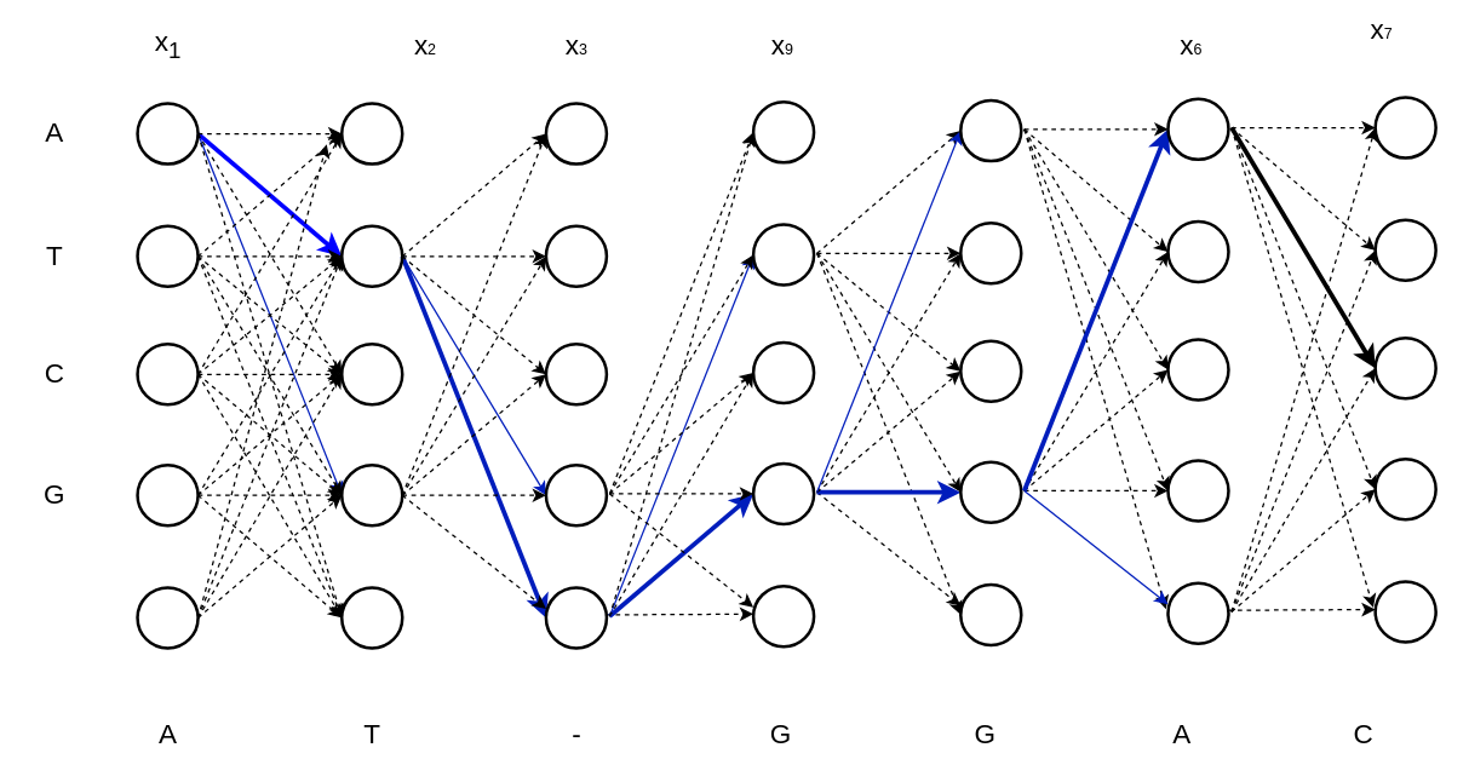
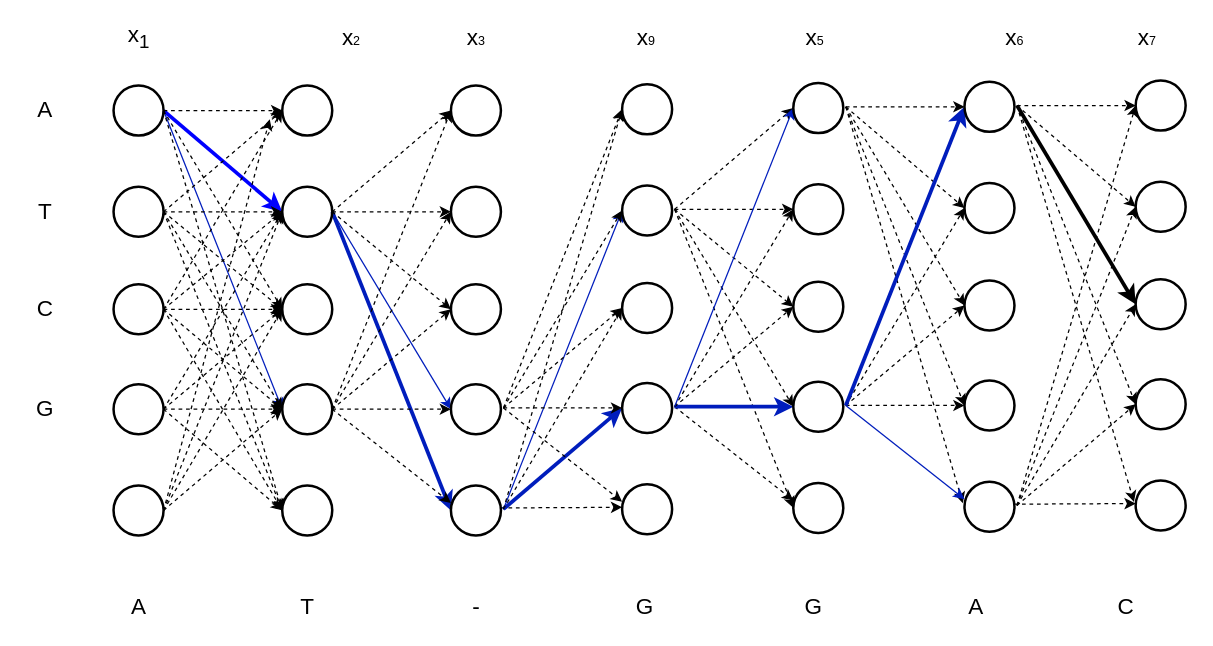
- <mxCell id="60" value="&lt;span style=&quot;font-size: 18px&quot;&gt;x&lt;/span&gt;&lt;span style=&quot;font-size: 10px&quot;&gt;7&lt;/span&gt;" style="text;html=1;resizable=0;autosize=1;align=center;verticalAlign=middle;points=[];fillColor=none;strokeColor=none;rounded=0;fontColor=#000000;" parent="1" vertex="1"><mxGeometry x="897" y="10" width="30" height="20" as="geometry" /></mxCell>
+ <mxCell id="60" value="&lt;span style=&quot;font-size: 18px&quot;&gt;x&lt;/span&gt;&lt;span style=&quot;font-size: 10px&quot;&gt;7&lt;/span&gt;" style="text;html=1;resizable=0;autosize=1;align=center;verticalAlign=middle;points=[];fillColor=none;strokeColor=none;rounded=0;fontColor=#000000;" parent="1" vertex="1"><mxGeometry x="902" y="20" width="30" height="20" as="geometry" /></mxCell>
+ <mxCell id="58" value="&lt;span style=&quot;font-size: 18px&quot;&gt;x&lt;/span&gt;&lt;span style=&quot;font-size: 10px&quot;&gt;5&lt;/span&gt;" style="text;html=1;resizable=0;autosize=1;align=center;verticalAlign=middle;points=[];fillColor=none;strokeColor=none;rounded=0;fontColor=#000000;" parent="1" vertex="1"><mxGeometry x="636" y="20" width="30" height="20" as="geometry" /></mxCell>
- <mxCell id="59" value="&lt;span style=&quot;font-size: 18px&quot;&gt;x&lt;/span&gt;&lt;span style=&quot;font-size: 10px&quot;&gt;6&lt;/span&gt;" style="text;html=1;resizable=0;autosize=1;align=center;verticalAlign=middle;points=[];fillColor=none;strokeColor=none;rounded=0;fontColor=#000000;" parent="1" vertex="1"><mxGeometry x="771" y="20" width="30" height="20" as="geometry" /></mxCell>
+ <mxCell id="59" value="&lt;span style=&quot;font-size: 18px&quot;&gt;x&lt;/span&gt;&lt;span style=&quot;font-size: 10px&quot;&gt;6&lt;/span&gt;" style="text;html=1;resizable=0;autosize=1;align=center;verticalAlign=middle;points=[];fillColor=none;strokeColor=none;rounded=0;fontColor=#000000;" parent="1" vertex="1"><mxGeometry x="796" y="20" width="30" height="20" as="geometry" /></mxCell>
